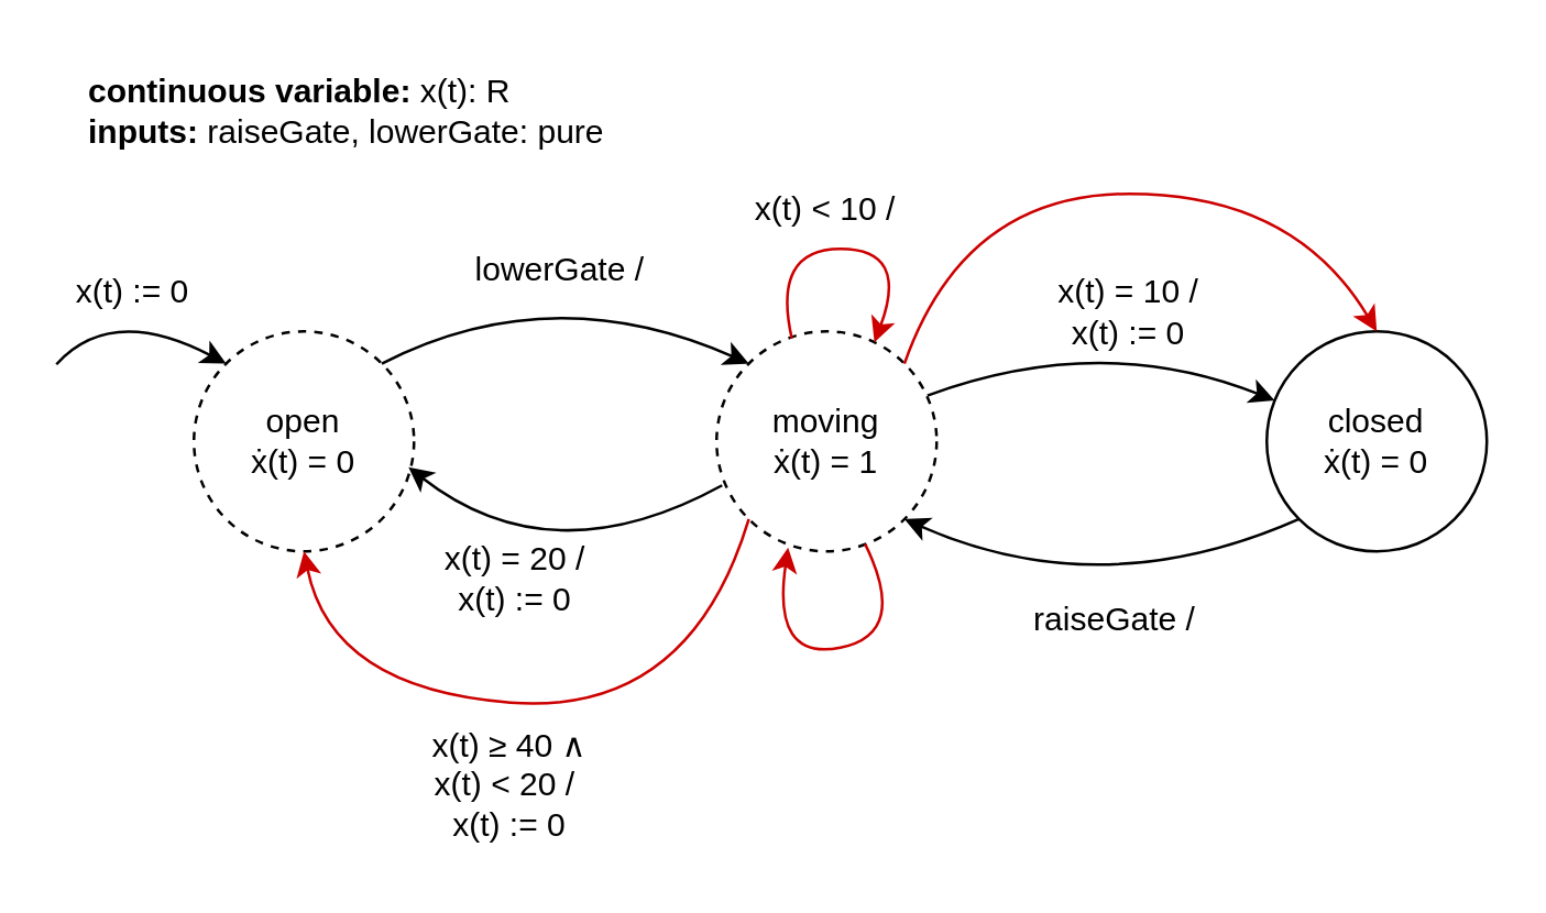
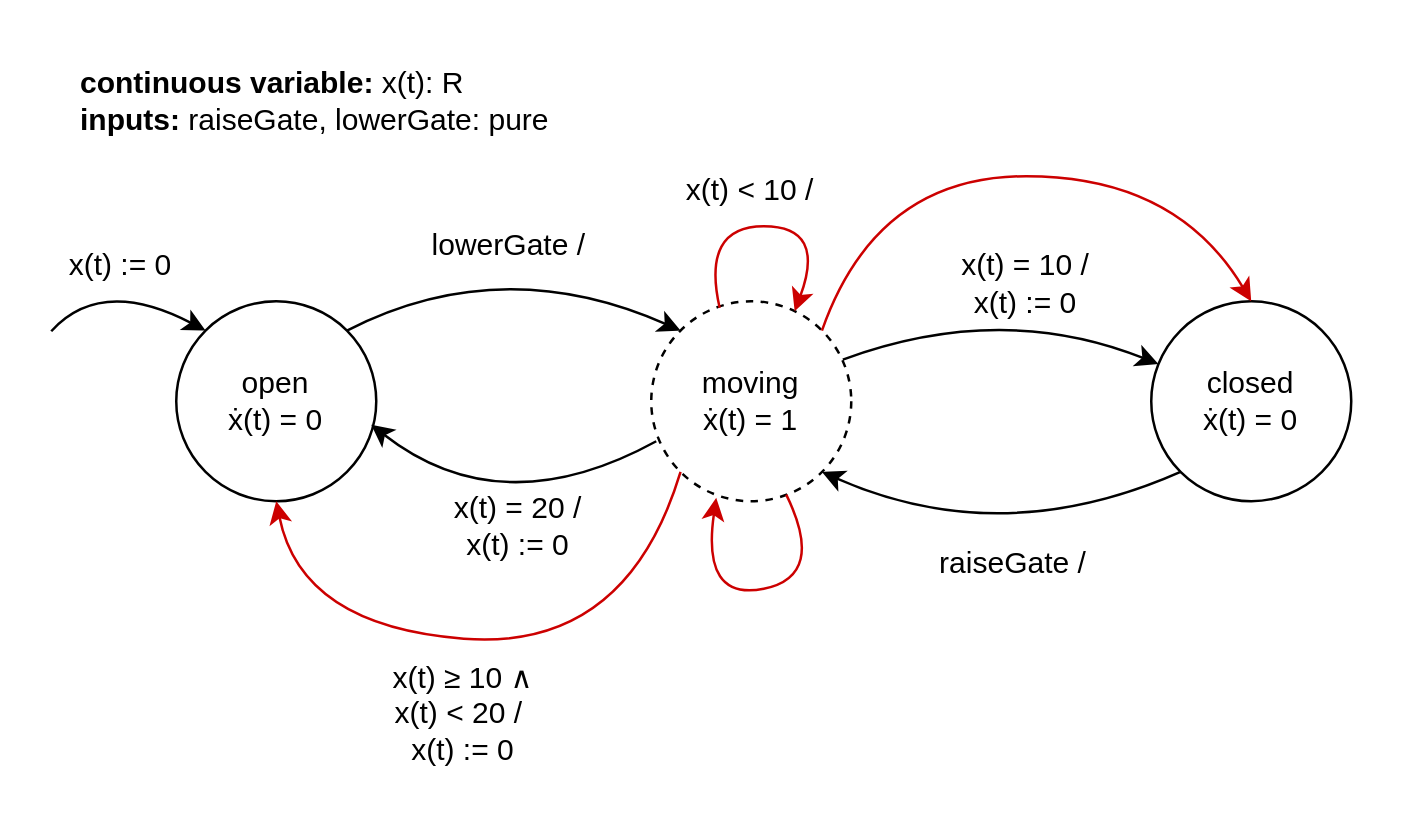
- <mxCell id="3" value="open&lt;br&gt;ẋ(t) = 0" style="ellipse;whiteSpace=wrap;html=1;aspect=fixed;dashed=1;" parent="1" vertex="1"><mxGeometry x="70" y="120" width="80" height="80" as="geometry" /></mxCell>
+ <mxCell id="3" value="open&lt;br&gt;ẋ(t) = 0" style="ellipse;whiteSpace=wrap;html=1;aspect=fixed;" parent="1" vertex="1"><mxGeometry x="70" y="120" width="80" height="80" as="geometry" /></mxCell>
- <mxCell id="15" value="x(t) = 20 / x(t) := 0" style="text;html=1;strokeColor=none;fillColor=none;align=center;verticalAlign=middle;whiteSpace=wrap;rounded=0;" parent="1" vertex="1"><mxGeometry x="160" y="193" width="54" height="34" as="geometry" /></mxCell>
+ <mxCell id="15" value="x(t) = 20 / x(t) := 0" style="text;html=1;strokeColor=none;fillColor=none;align=center;verticalAlign=middle;whiteSpace=wrap;rounded=0;" parent="1" vertex="1"><mxGeometry x="180" y="193" width="54" height="34" as="geometry" /></mxCell>
- <mxCell id="21" value="x(t) ≥&amp;nbsp;40 ∧ x(t) &amp;lt; 20 /&amp;nbsp;&lt;br&gt;x(t) := 0" style="text;html=1;strokeColor=none;fillColor=none;align=center;verticalAlign=middle;whiteSpace=wrap;rounded=0;" parent="1" vertex="1"><mxGeometry x="150" y="260" width="70" height="50" as="geometry" /></mxCell>
+ <mxCell id="21" value="x(t) ≥&amp;nbsp;10 ∧ x(t) &amp;lt; 20 /&amp;nbsp;&lt;br&gt;x(t) := 0" style="text;html=1;strokeColor=none;fillColor=none;align=center;verticalAlign=middle;whiteSpace=wrap;rounded=0;" parent="1" vertex="1"><mxGeometry x="150" y="260" width="70" height="50" as="geometry" /></mxCell>
